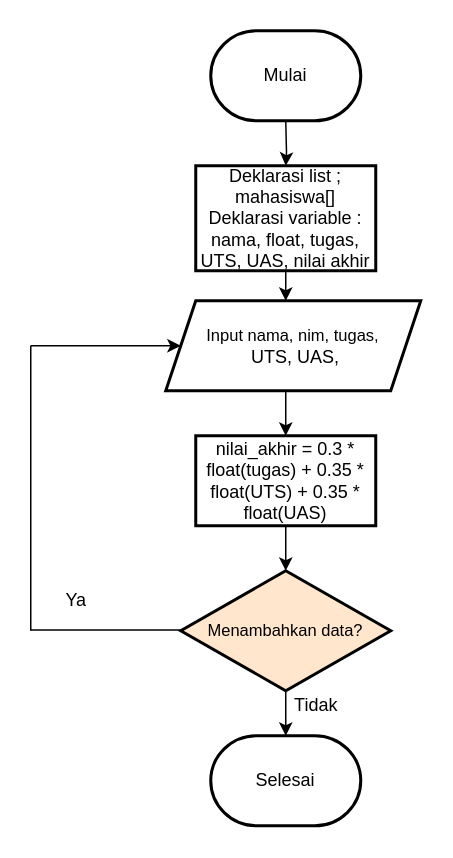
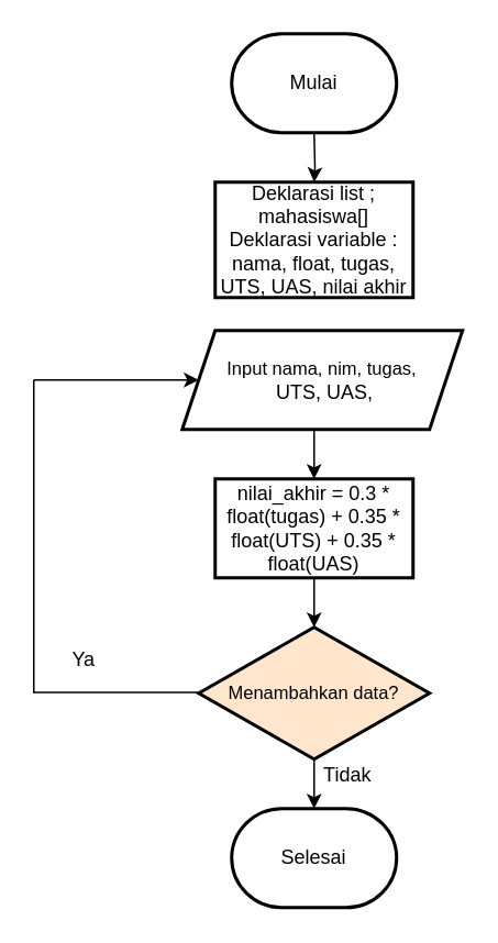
- <mxCell id="3" value="" style="edgeStyle=orthogonalEdgeStyle;rounded=0;orthogonalLoop=1;jettySize=auto;html=1;jumpSize=5;" edge="1" parent="1" source="4" target="6"><mxGeometry relative="1" as="geometry"><Array as="points"><mxPoint x="190" y="200" /><mxPoint x="190" y="200" /></Array></mxGeometry></mxCell>
